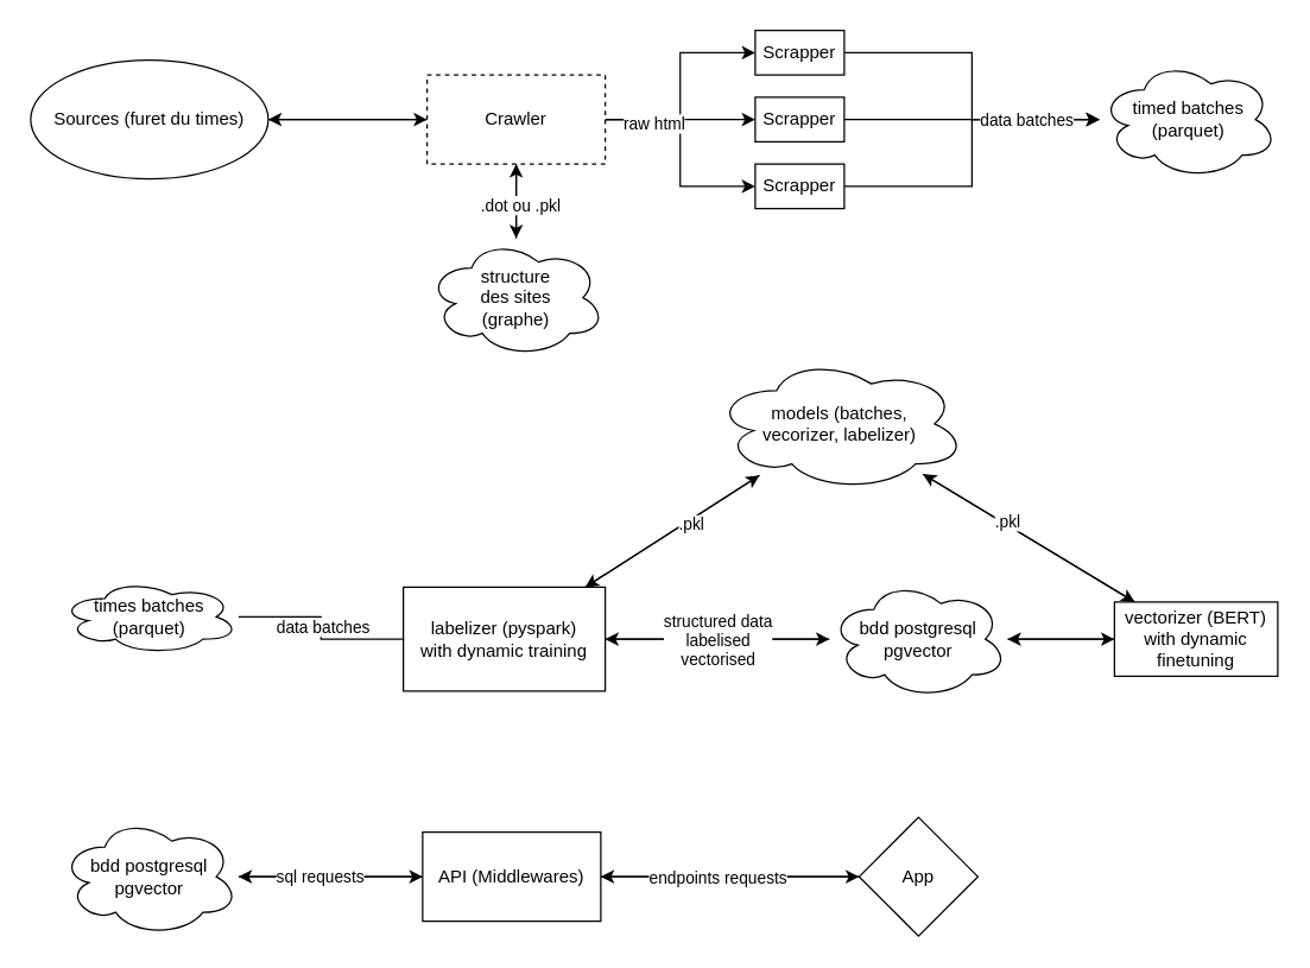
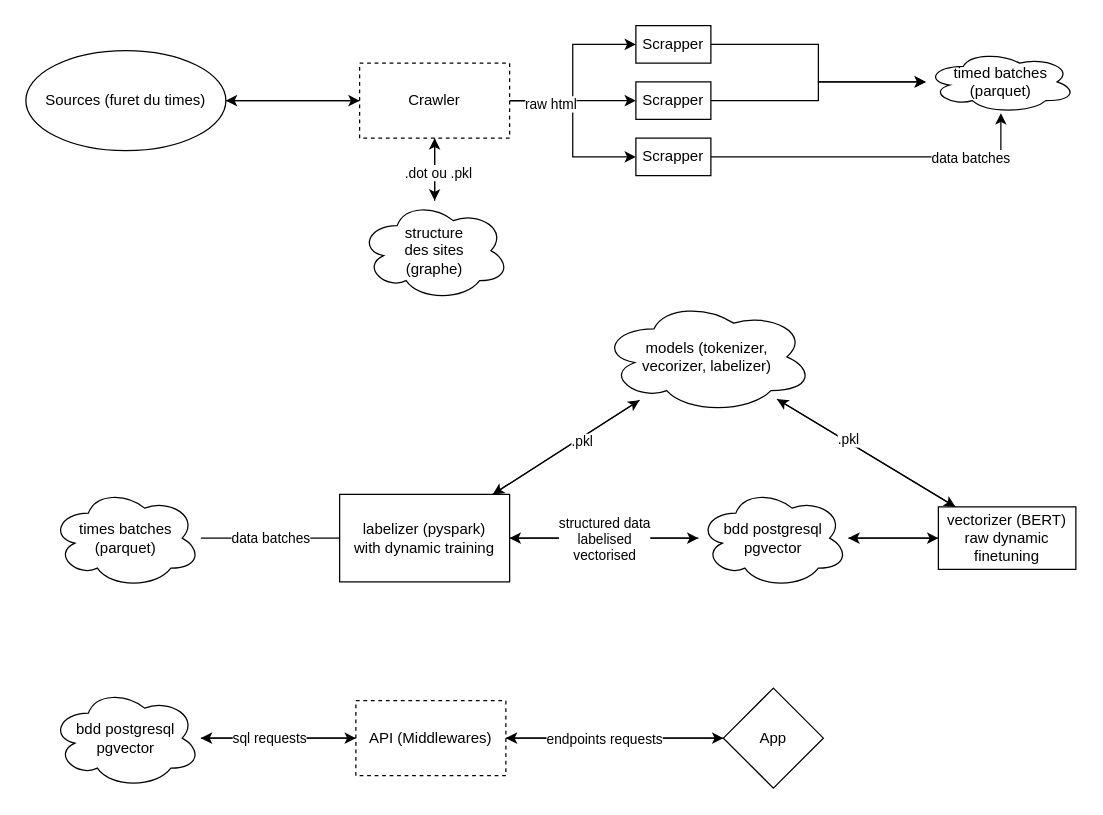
- <mxCell id="21" value="timed batches (parquet)" style="ellipse;shape=cloud;whiteSpace=wrap;html=1;" parent="1" vertex="1"><mxGeometry x="740" y="40" width="120" height="80" as="geometry" /></mxCell>
+ <mxCell id="21" value="timed batches (parquet)" style="ellipse;shape=cloud;whiteSpace=wrap;html=1;" parent="1" vertex="1"><mxGeometry x="740" y="40" width="120" height="50" as="geometry" /></mxCell>
- <mxCell id="48" value="models (batches,&lt;br&gt;vecorizer, labelizer)" style="ellipse;shape=cloud;whiteSpace=wrap;html=1;" vertex="1" parent="1"><mxGeometry x="480" y="240" width="170" height="90" as="geometry" /></mxCell>
+ <mxCell id="48" value="models (tokenizer,&lt;br&gt;vecorizer, labelizer)" style="ellipse;shape=cloud;whiteSpace=wrap;html=1;" vertex="1" parent="1"><mxGeometry x="480" y="240" width="170" height="90" as="geometry" /></mxCell>
- <mxCell id="24" value="times batches (parquet)" style="ellipse;shape=cloud;whiteSpace=wrap;html=1;" parent="1" vertex="1"><mxGeometry x="40" y="390" width="120" height="50" as="geometry" /></mxCell>
+ <mxCell id="24" value="times batches (parquet)" style="ellipse;shape=cloud;whiteSpace=wrap;html=1;" parent="1" vertex="1"><mxGeometry x="40" y="390" width="120" height="80" as="geometry" /></mxCell>
- <mxCell id="40" value="vectorizer (BERT)&lt;br&gt;with dynamic finetuning" style="rounded=0;whiteSpace=wrap;html=1;" parent="1" vertex="1"><mxGeometry x="750" y="405" width="110" height="50" as="geometry" /></mxCell>
+ <mxCell id="40" value="vectorizer (BERT)&lt;br&gt;raw dynamic finetuning" style="rounded=0;whiteSpace=wrap;html=1;" parent="1" vertex="1"><mxGeometry x="750" y="405" width="110" height="50" as="geometry" /></mxCell>
- <mxCell id="37" value="API (Middlewares)" style="rounded=0;whiteSpace=wrap;html=1;" parent="1" vertex="1"><mxGeometry x="284" y="560" width="120" height="60" as="geometry" /></mxCell>
+ <mxCell id="37" value="API (Middlewares)" style="rounded=0;whiteSpace=wrap;html=1;dashed=1;" parent="1" vertex="1"><mxGeometry x="284" y="560" width="120" height="60" as="geometry" /></mxCell>
